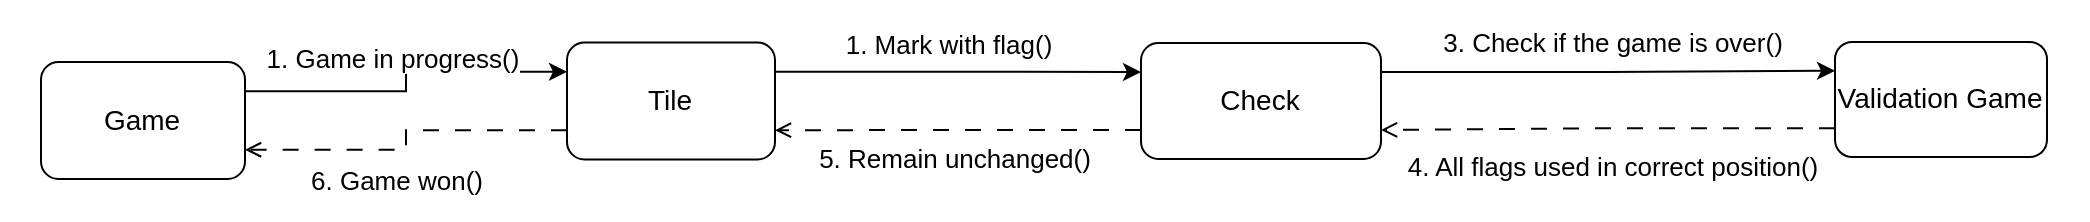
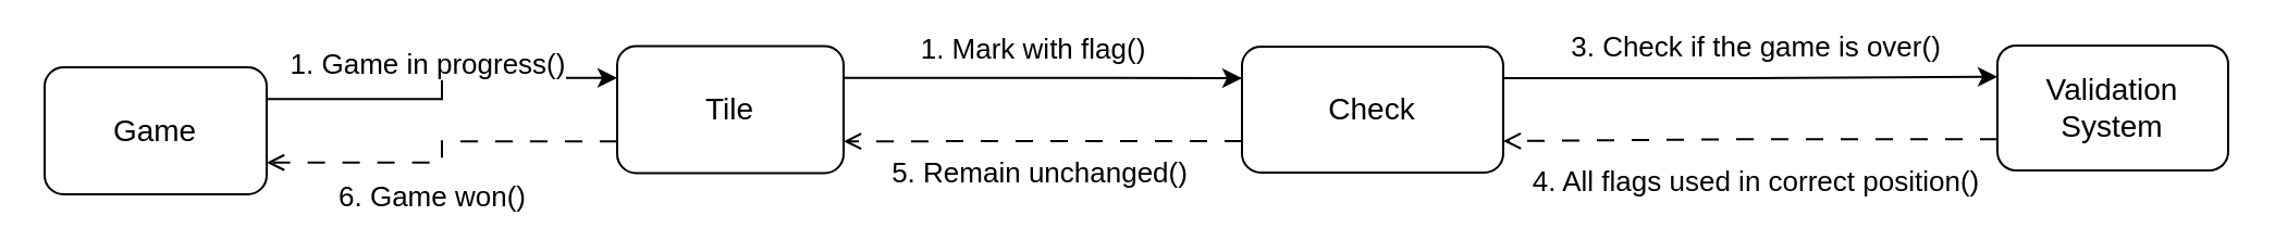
- <mxCell id="14" value="&lt;font style=&quot;font-size: 14px;&quot;&gt;Validation Game&lt;/font&gt;" style="rounded=1;whiteSpace=wrap;html=1;" vertex="1" parent="1"><mxGeometry x="917" y="20.5" width="106" height="57.5" as="geometry" /></mxCell>
+ <mxCell id="14" value="&lt;font style=&quot;font-size: 14px;&quot;&gt;Validation System&lt;/font&gt;" style="rounded=1;whiteSpace=wrap;html=1;" vertex="1" parent="1"><mxGeometry x="917" y="20.5" width="106" height="57.5" as="geometry" /></mxCell>
